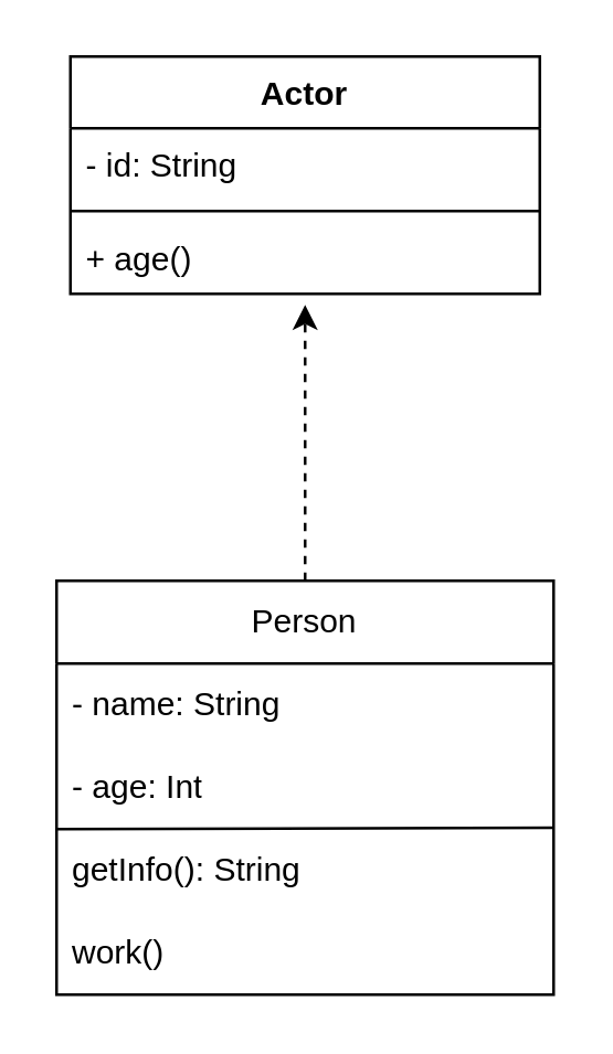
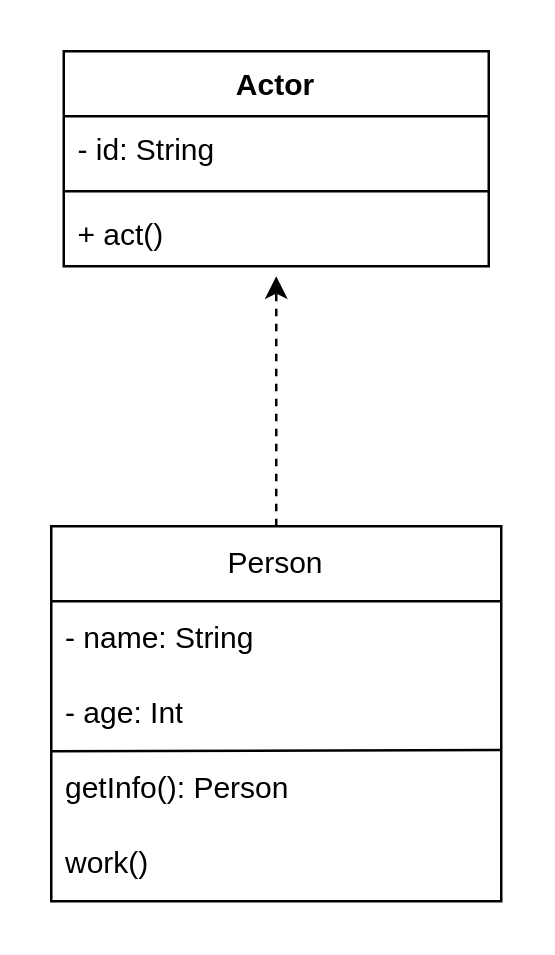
- <mxCell id="11" value="+ age()" style="text;strokeColor=none;fillColor=none;align=left;verticalAlign=top;spacingLeft=4;spacingRight=4;overflow=hidden;rotatable=0;points=[[0,0.5],[1,0.5]];portConstraint=eastwest;whiteSpace=wrap;html=1;" vertex="1" parent="8"><mxGeometry y="60" width="170" height="26" as="geometry" /></mxCell>
+ <mxCell id="11" value="+ act()" style="text;strokeColor=none;fillColor=none;align=left;verticalAlign=top;spacingLeft=4;spacingRight=4;overflow=hidden;rotatable=0;points=[[0,0.5],[1,0.5]];portConstraint=eastwest;whiteSpace=wrap;html=1;" vertex="1" parent="8"><mxGeometry y="60" width="170" height="26" as="geometry" /></mxCell>
- <mxCell id="6" value="getInfo(): String" style="text;strokeColor=none;fillColor=none;align=left;verticalAlign=middle;spacingLeft=4;spacingRight=4;overflow=hidden;points=[[0,0.5],[1,0.5]];portConstraint=eastwest;rotatable=0;whiteSpace=wrap;html=1;" vertex="1" parent="2"><mxGeometry y="90" width="180" height="30" as="geometry" /></mxCell>
+ <mxCell id="6" value="getInfo(): Person" style="text;strokeColor=none;fillColor=none;align=left;verticalAlign=middle;spacingLeft=4;spacingRight=4;overflow=hidden;points=[[0,0.5],[1,0.5]];portConstraint=eastwest;rotatable=0;whiteSpace=wrap;html=1;" vertex="1" parent="2"><mxGeometry y="90" width="180" height="30" as="geometry" /></mxCell>
